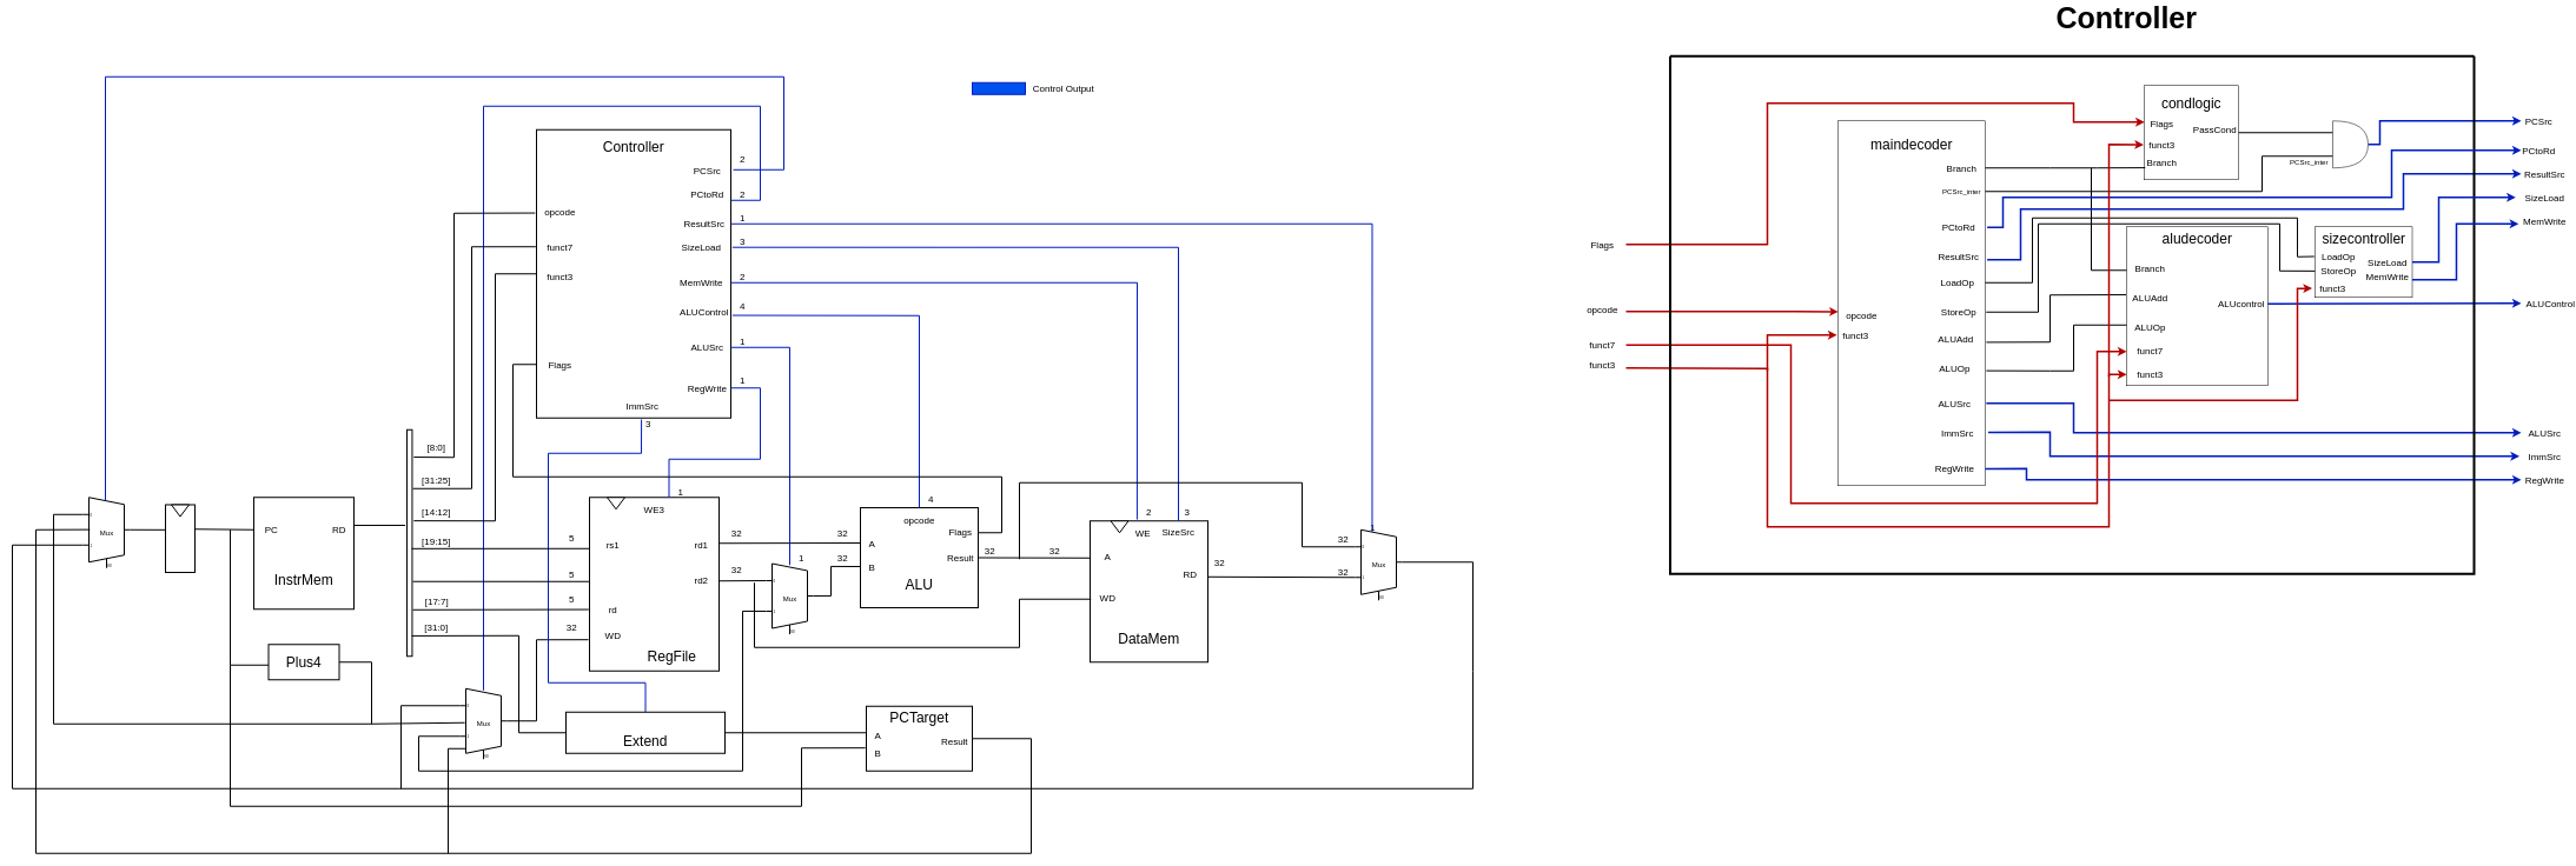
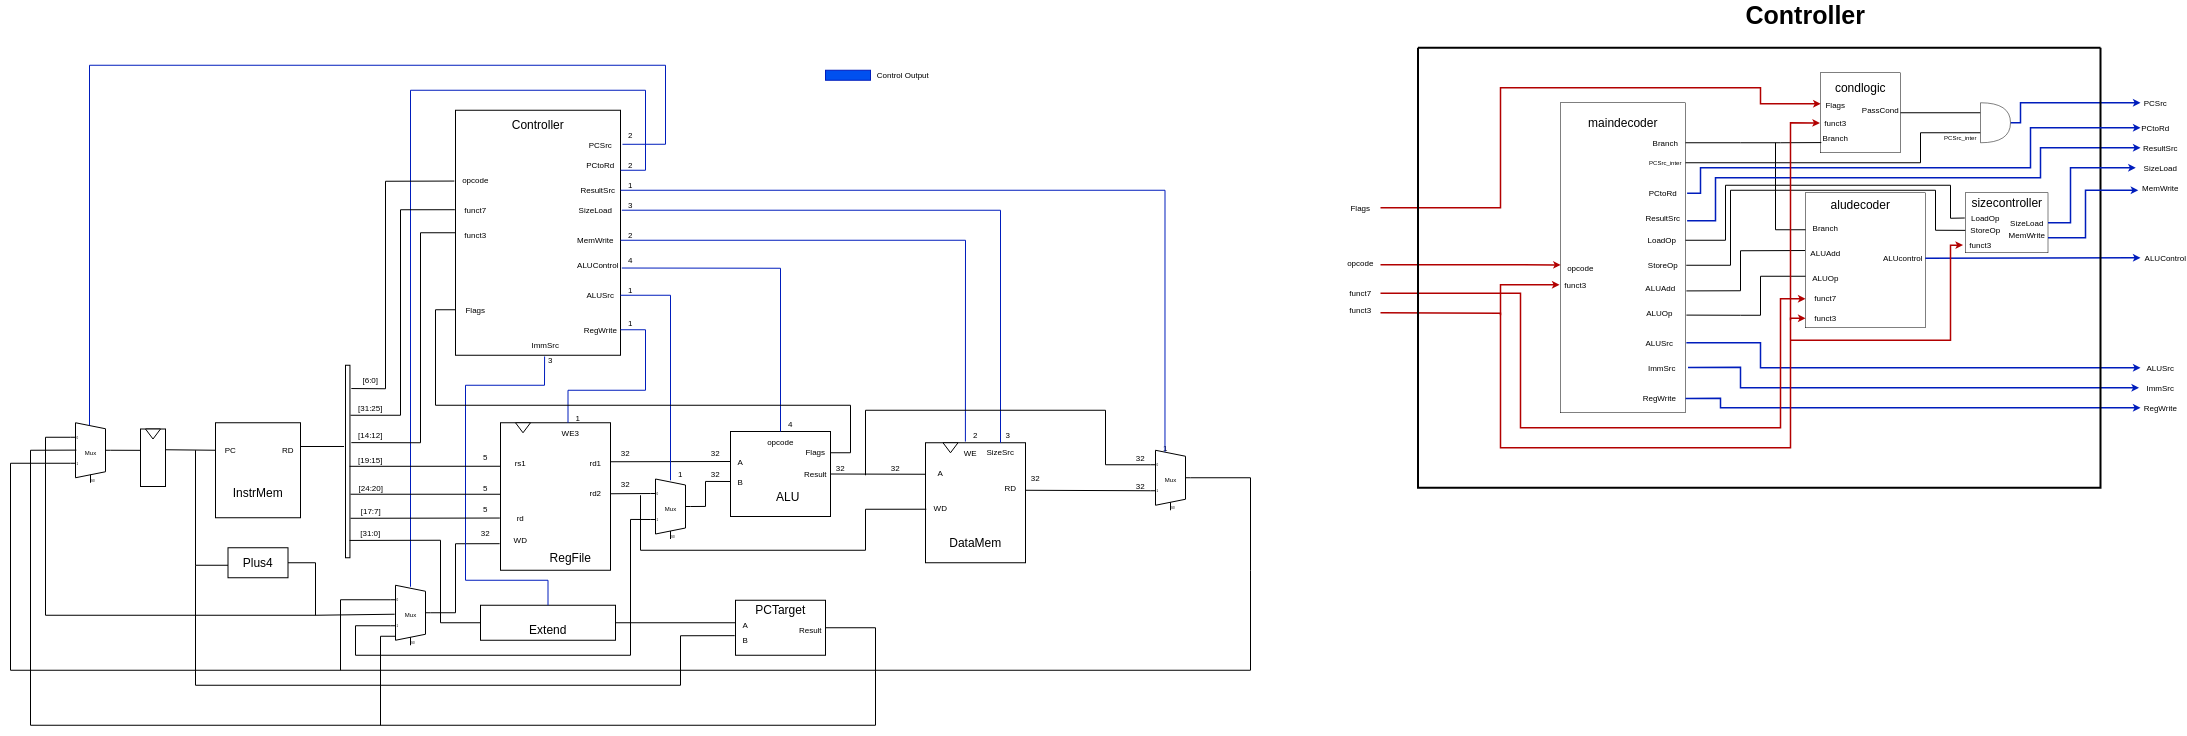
- <mxCell id="143" value="&lt;span style=&quot;font-size: 24px&quot;&gt;aludecoder&lt;br&gt;&lt;/span&gt;" style="text;html=1;strokeColor=none;fillColor=none;align=center;verticalAlign=middle;whiteSpace=wrap;rounded=0;strokeWidth=2;" parent="1" vertex="1"><mxGeometry x="3670" y="395" width="120" height="20" as="geometry" /></mxCell>
+ <mxCell id="143" value="&lt;span style=&quot;font-size: 24px&quot;&gt;aludecoder&lt;br&gt;&lt;/span&gt;" style="text;html=1;strokeColor=none;fillColor=none;align=center;verticalAlign=middle;whiteSpace=wrap;rounded=0;strokeWidth=2;" parent="1" vertex="1"><mxGeometry x="3660" y="400" width="120" height="20" as="geometry" /></mxCell>
- <mxCell id="76" value="&lt;font size=&quot;3&quot;&gt;[8:0]&lt;/font&gt;" style="text;html=1;strokeColor=none;fillColor=none;align=center;verticalAlign=middle;whiteSpace=wrap;rounded=0;strokeWidth=2;" parent="1" vertex="1"><mxGeometry x="720" y="750" width="40" height="20" as="geometry" /></mxCell>
+ <mxCell id="76" value="&lt;font size=&quot;3&quot;&gt;[6:0]&lt;/font&gt;" style="text;html=1;strokeColor=none;fillColor=none;align=center;verticalAlign=middle;whiteSpace=wrap;rounded=0;strokeWidth=2;" parent="1" vertex="1"><mxGeometry x="720" y="750" width="40" height="20" as="geometry" /></mxCell>
- <mxCell id="20" value="&lt;font size=&quot;3&quot;&gt;WE3&lt;br&gt;&lt;/font&gt;" style="text;html=1;strokeColor=none;fillColor=none;align=center;verticalAlign=middle;whiteSpace=wrap;rounded=0;strokeWidth=2;" parent="1" vertex="1"><mxGeometry x="1090" y="855" width="40" height="20" as="geometry" /></mxCell>
+ <mxCell id="20" value="&lt;font size=&quot;3&quot;&gt;WE3&lt;br&gt;&lt;/font&gt;" style="text;html=1;strokeColor=none;fillColor=none;align=center;verticalAlign=middle;whiteSpace=wrap;rounded=0;strokeWidth=2;" parent="1" vertex="1"><mxGeometry x="1120" y="855" width="40" height="20" as="geometry" /></mxCell>
+ <mxCell id="31" value="&lt;font size=&quot;3&quot;&gt;[24:20]&lt;/font&gt;" style="text;html=1;strokeColor=none;fillColor=none;align=center;verticalAlign=middle;whiteSpace=wrap;rounded=0;strokeWidth=2;" parent="1" vertex="1"><mxGeometry x="721.1" y="965" width="40" height="20" as="geometry" /></mxCell>
- <mxCell id="3" value="&lt;font style=&quot;font-size: 24px&quot;&gt;ALU&lt;/font&gt;" style="text;html=1;strokeColor=none;fillColor=none;align=center;verticalAlign=middle;whiteSpace=wrap;rounded=0;strokeWidth=2;" parent="1" vertex="1"><mxGeometry x="1500" y="982.5" width="120" height="20" as="geometry" /></mxCell>
+ <mxCell id="3" value="&lt;font style=&quot;font-size: 24px&quot;&gt;ALU&lt;/font&gt;" style="text;html=1;strokeColor=none;fillColor=none;align=center;verticalAlign=middle;whiteSpace=wrap;rounded=0;strokeWidth=2;" parent="1" vertex="1"><mxGeometry x="1515" y="982.5" width="120" height="20" as="geometry" /></mxCell>
